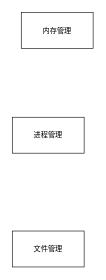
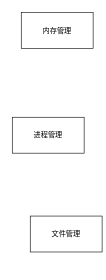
- <mxCell id="4" value="文件管理" style="rounded=0;whiteSpace=wrap;html=1;" vertex="1" parent="1"><mxGeometry x="20" y="385" width="120" height="60" as="geometry" /></mxCell>
+ <mxCell id="4" value="文件管理" style="rounded=0;whiteSpace=wrap;html=1;" vertex="1" parent="1"><mxGeometry x="50" y="360" width="120" height="60" as="geometry" /></mxCell>
